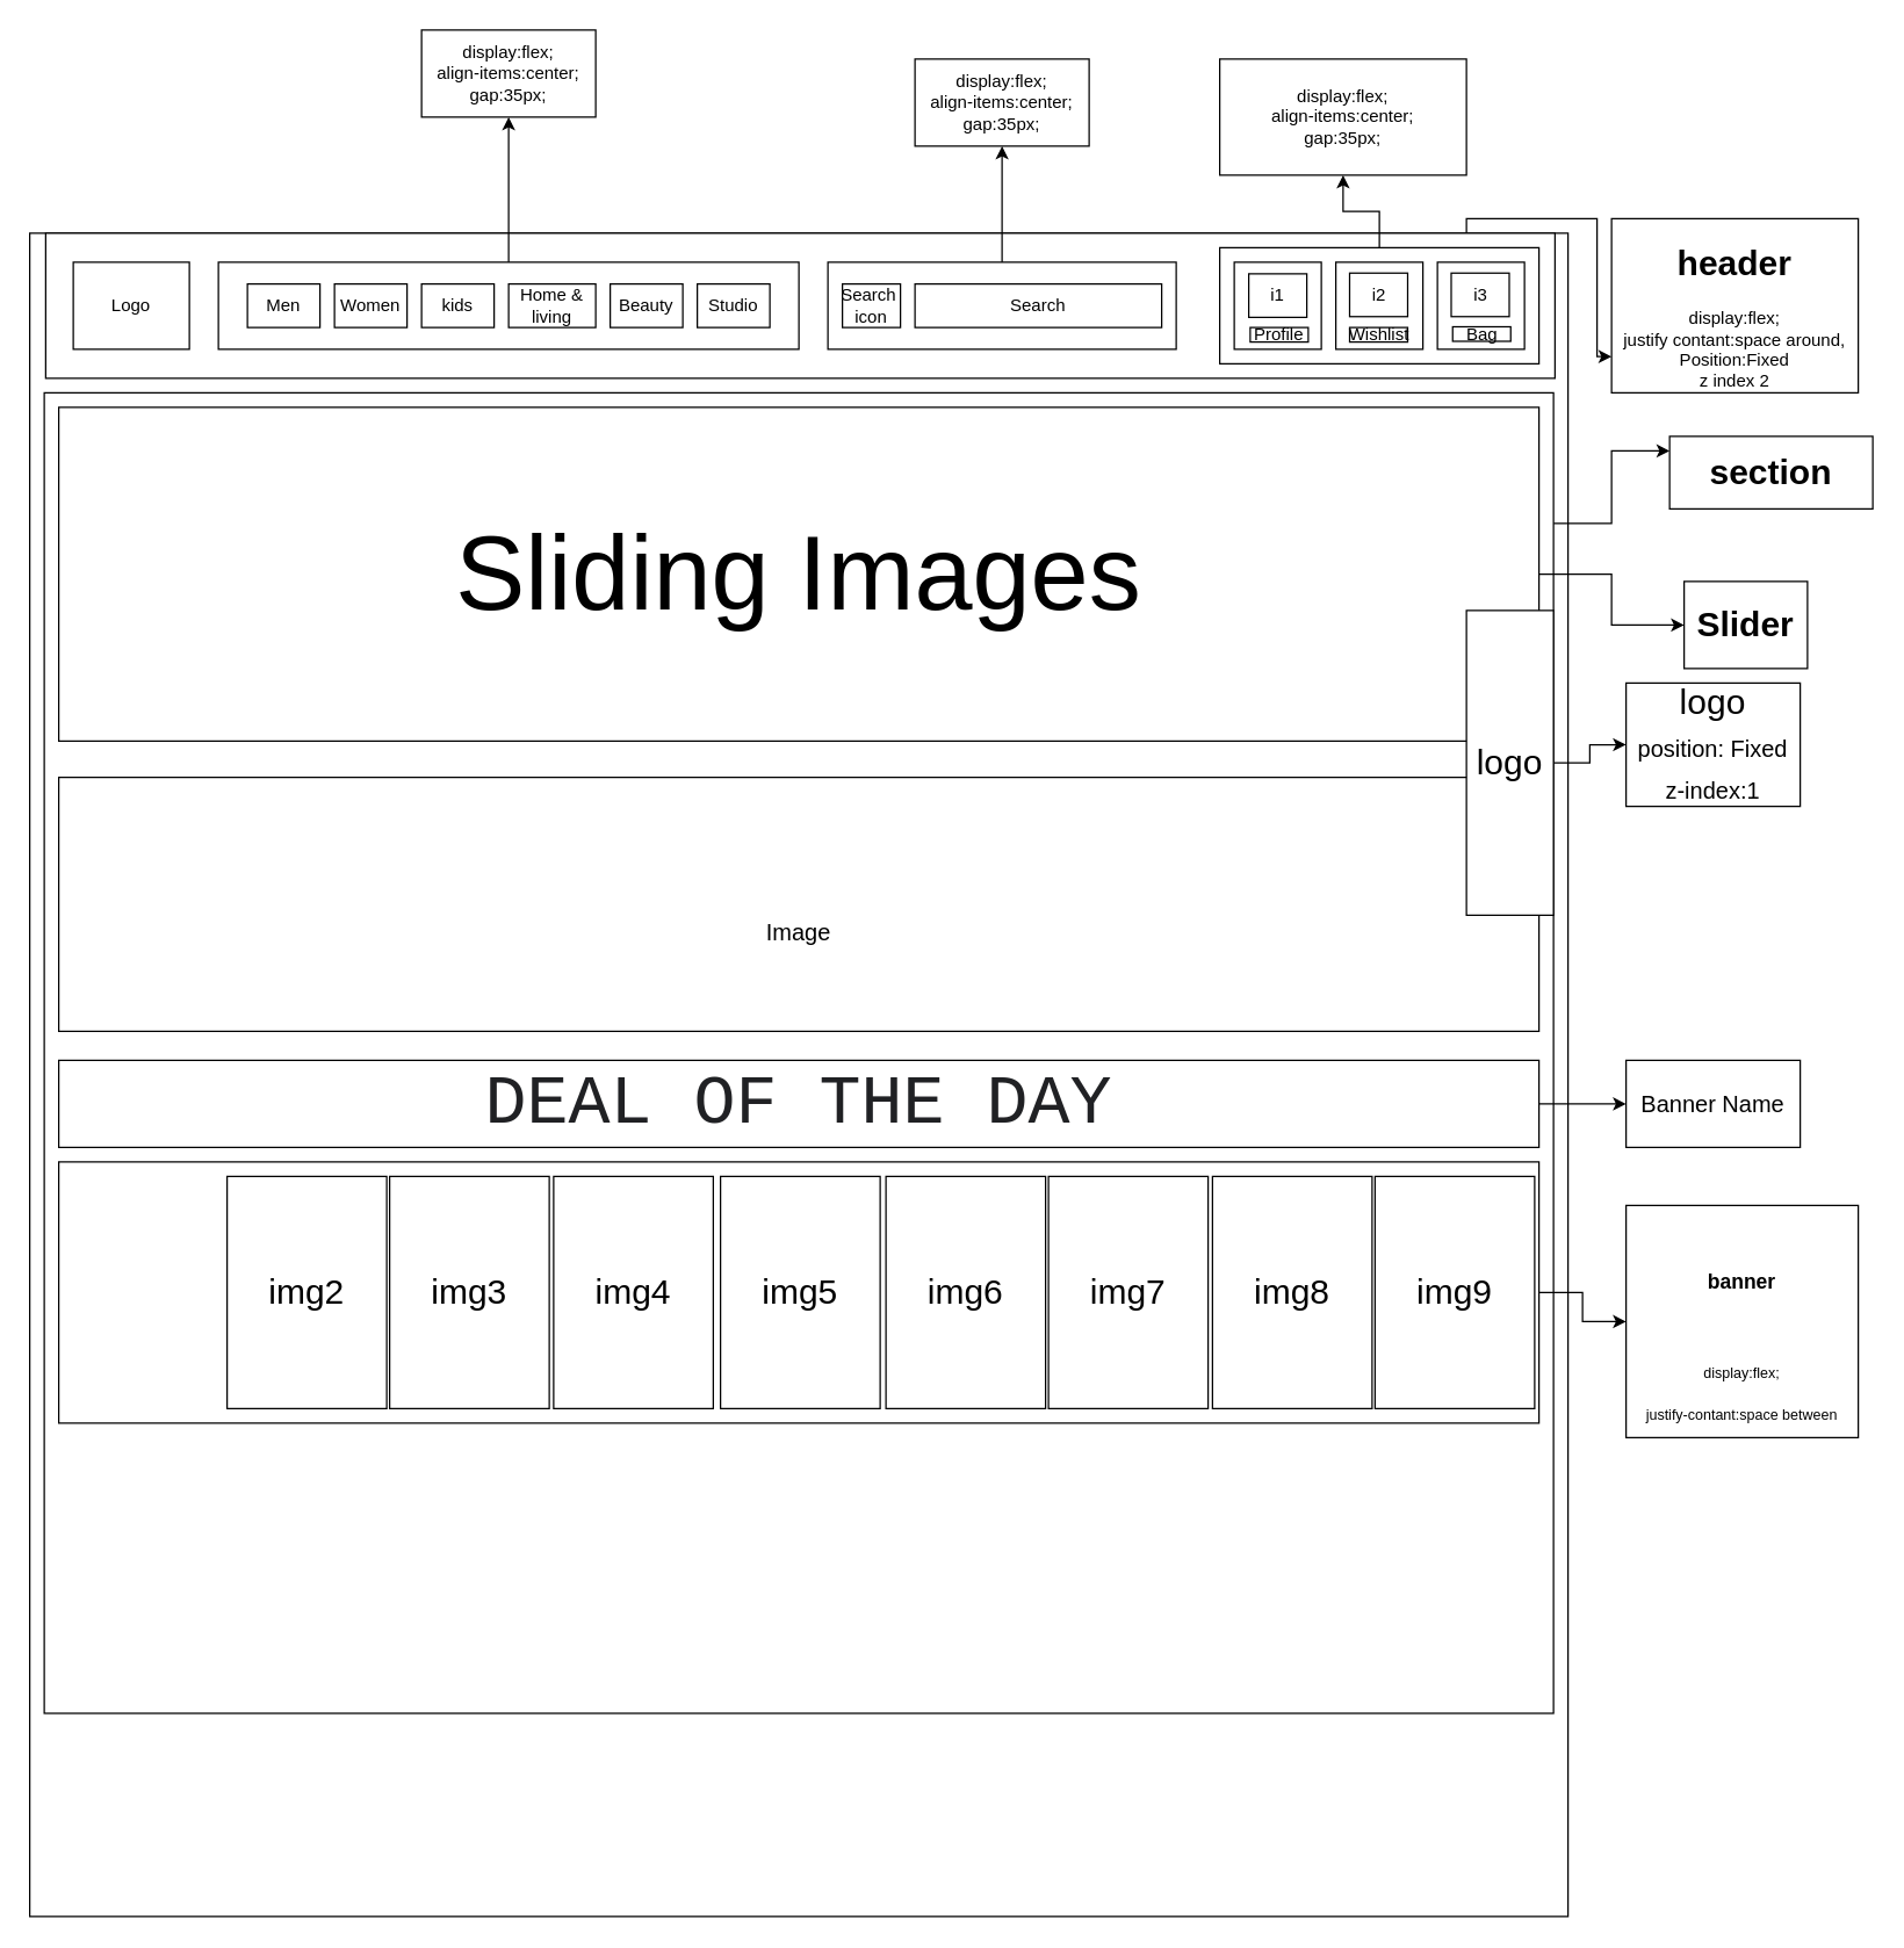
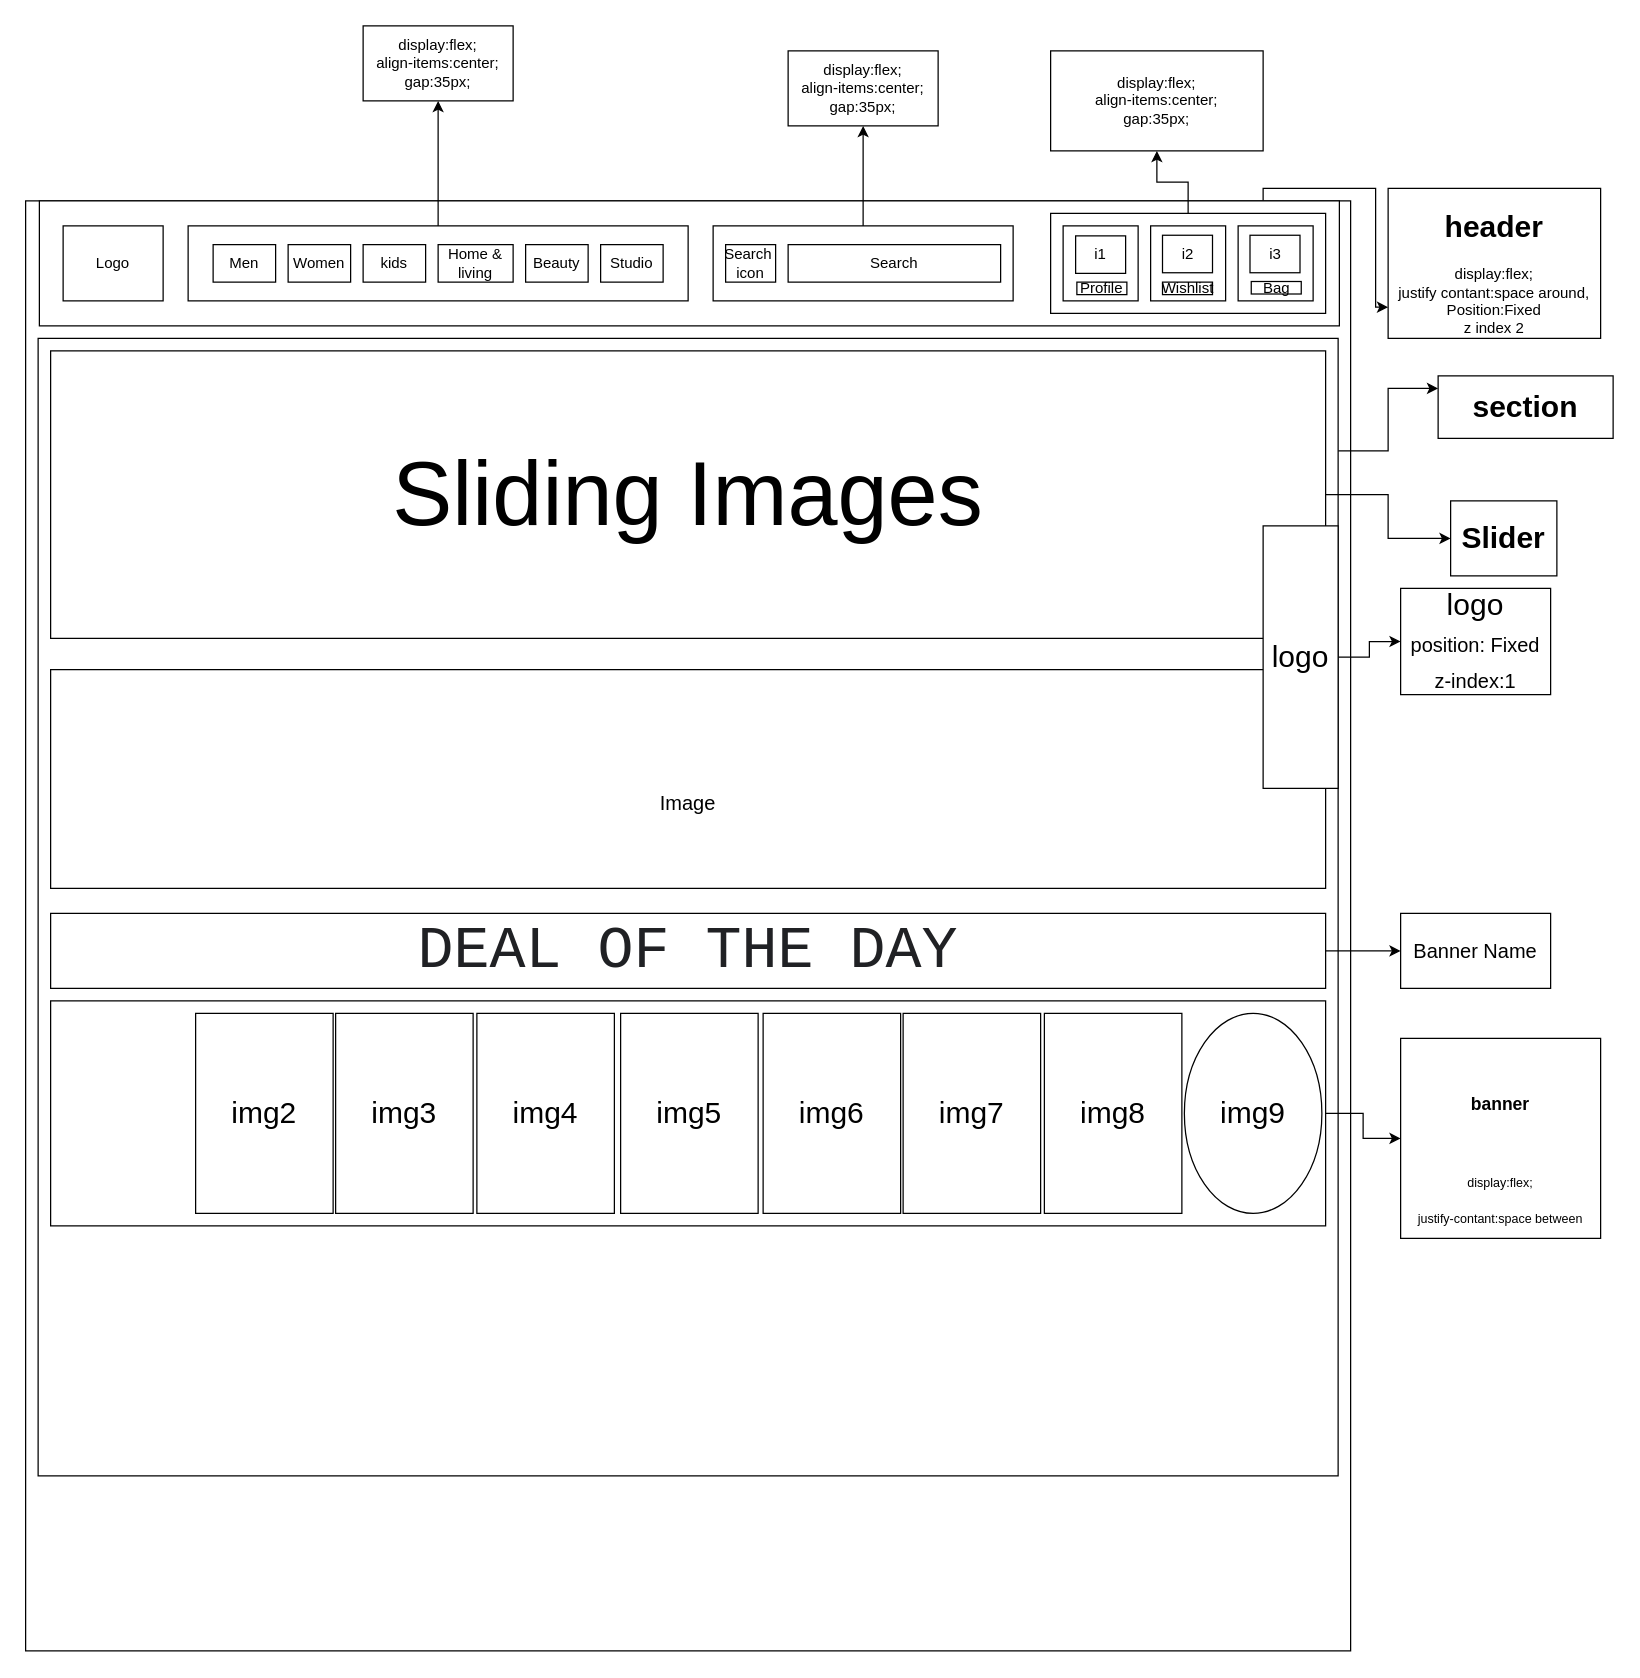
- <mxCell id="52" value="img9" style="rounded=0;whiteSpace=wrap;html=1;fontFamily=Helvetica;fontSize=24;" parent="1" vertex="1"><mxGeometry x="947" y="810" width="110" height="160" as="geometry" /></mxCell>
+ <mxCell id="52" value="img9" style="ellipse;whiteSpace=wrap;html=1;fontFamily=Helvetica;fontSize=24;" parent="1" vertex="1"><mxGeometry x="947" y="810" width="110" height="160" as="geometry" /></mxCell>
